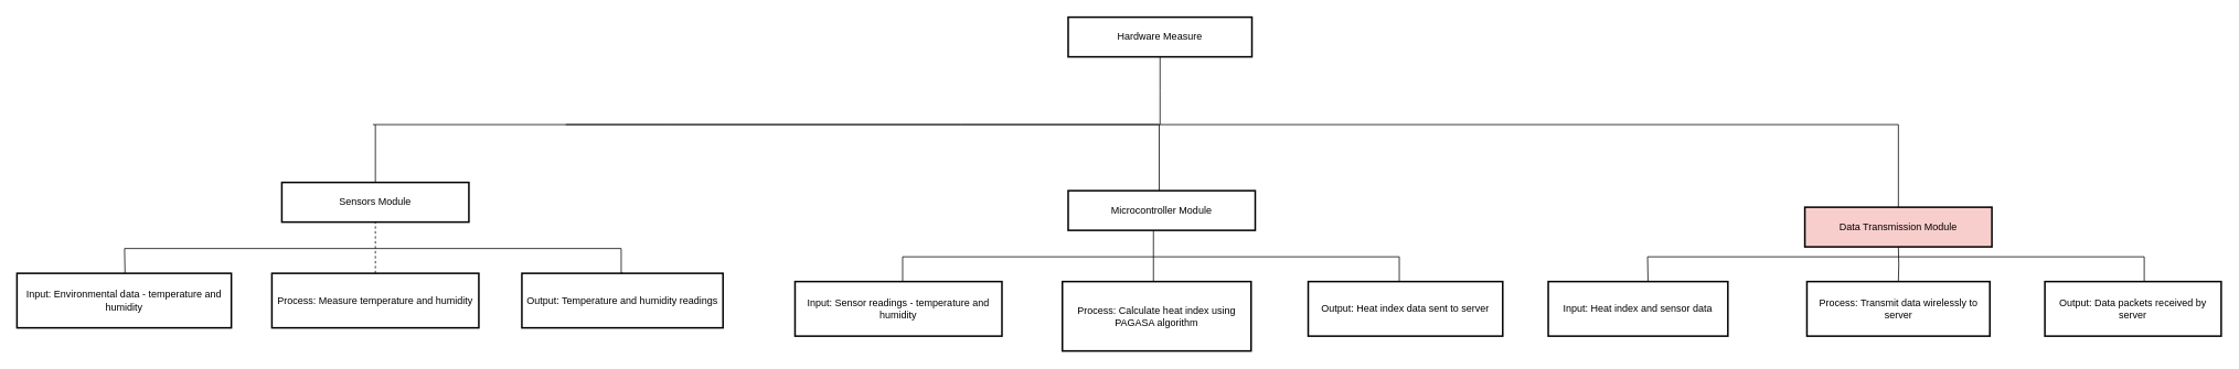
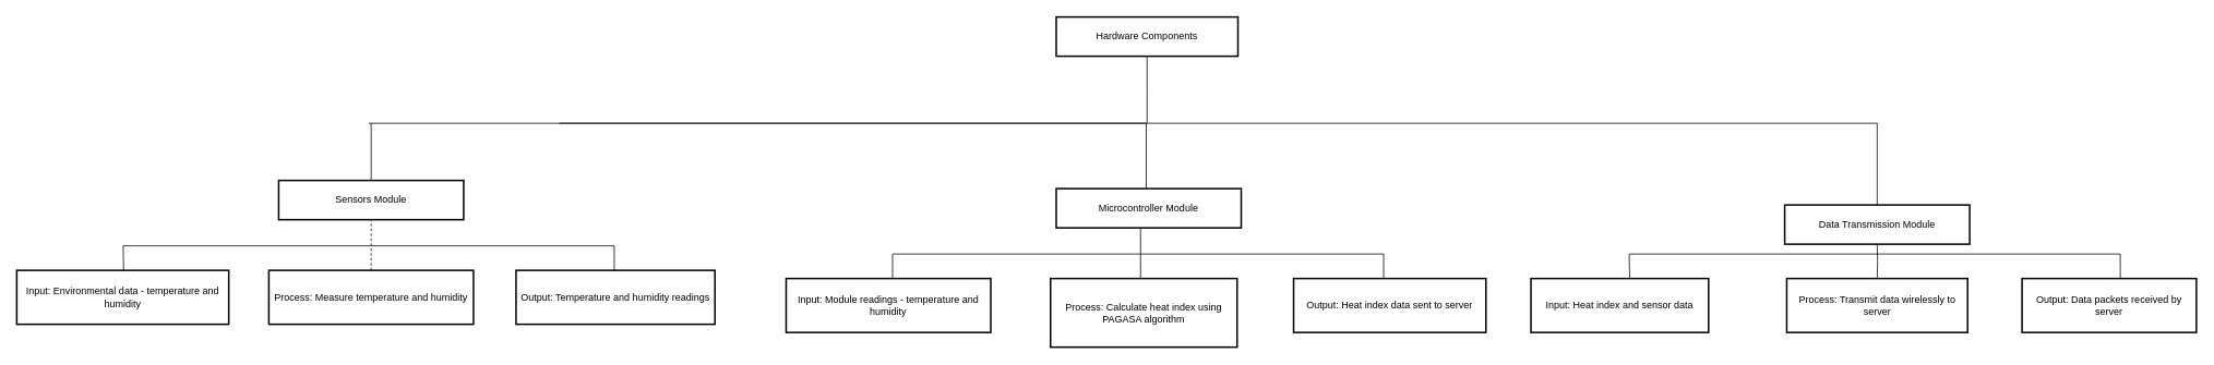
- <mxCell id="3" value="Hardware Measure" style="whiteSpace=wrap;strokeWidth=2;rounded=0;" vertex="1" parent="1"><mxGeometry x="1290" y="20" width="222" height="48" as="geometry" /></mxCell>
+ <mxCell id="3" value="Hardware Components" style="whiteSpace=wrap;strokeWidth=2;rounded=0;" vertex="1" parent="1"><mxGeometry x="1290" y="20" width="222" height="48" as="geometry" /></mxCell>
- <mxCell id="7" value="Data Transmission Module" style="whiteSpace=wrap;strokeWidth=2;rounded=0;fillColor=#f8cecc;" vertex="1" parent="1"><mxGeometry x="2180" y="250" width="226" height="48" as="geometry" /></mxCell>
+ <mxCell id="7" value="Data Transmission Module" style="whiteSpace=wrap;strokeWidth=2;rounded=0;" vertex="1" parent="1"><mxGeometry x="2180" y="250" width="226" height="48" as="geometry" /></mxCell>
- <mxCell id="22" value="Input: Sensor readings - temperature and humidity" style="whiteSpace=wrap;strokeWidth=2;rounded=0;" vertex="1" parent="1"><mxGeometry x="960" y="340" width="250" height="66" as="geometry" /></mxCell>
+ <mxCell id="22" value="Input: Module readings - temperature and humidity" style="whiteSpace=wrap;strokeWidth=2;rounded=0;" vertex="1" parent="1"><mxGeometry x="960" y="340" width="250" height="66" as="geometry" /></mxCell>
